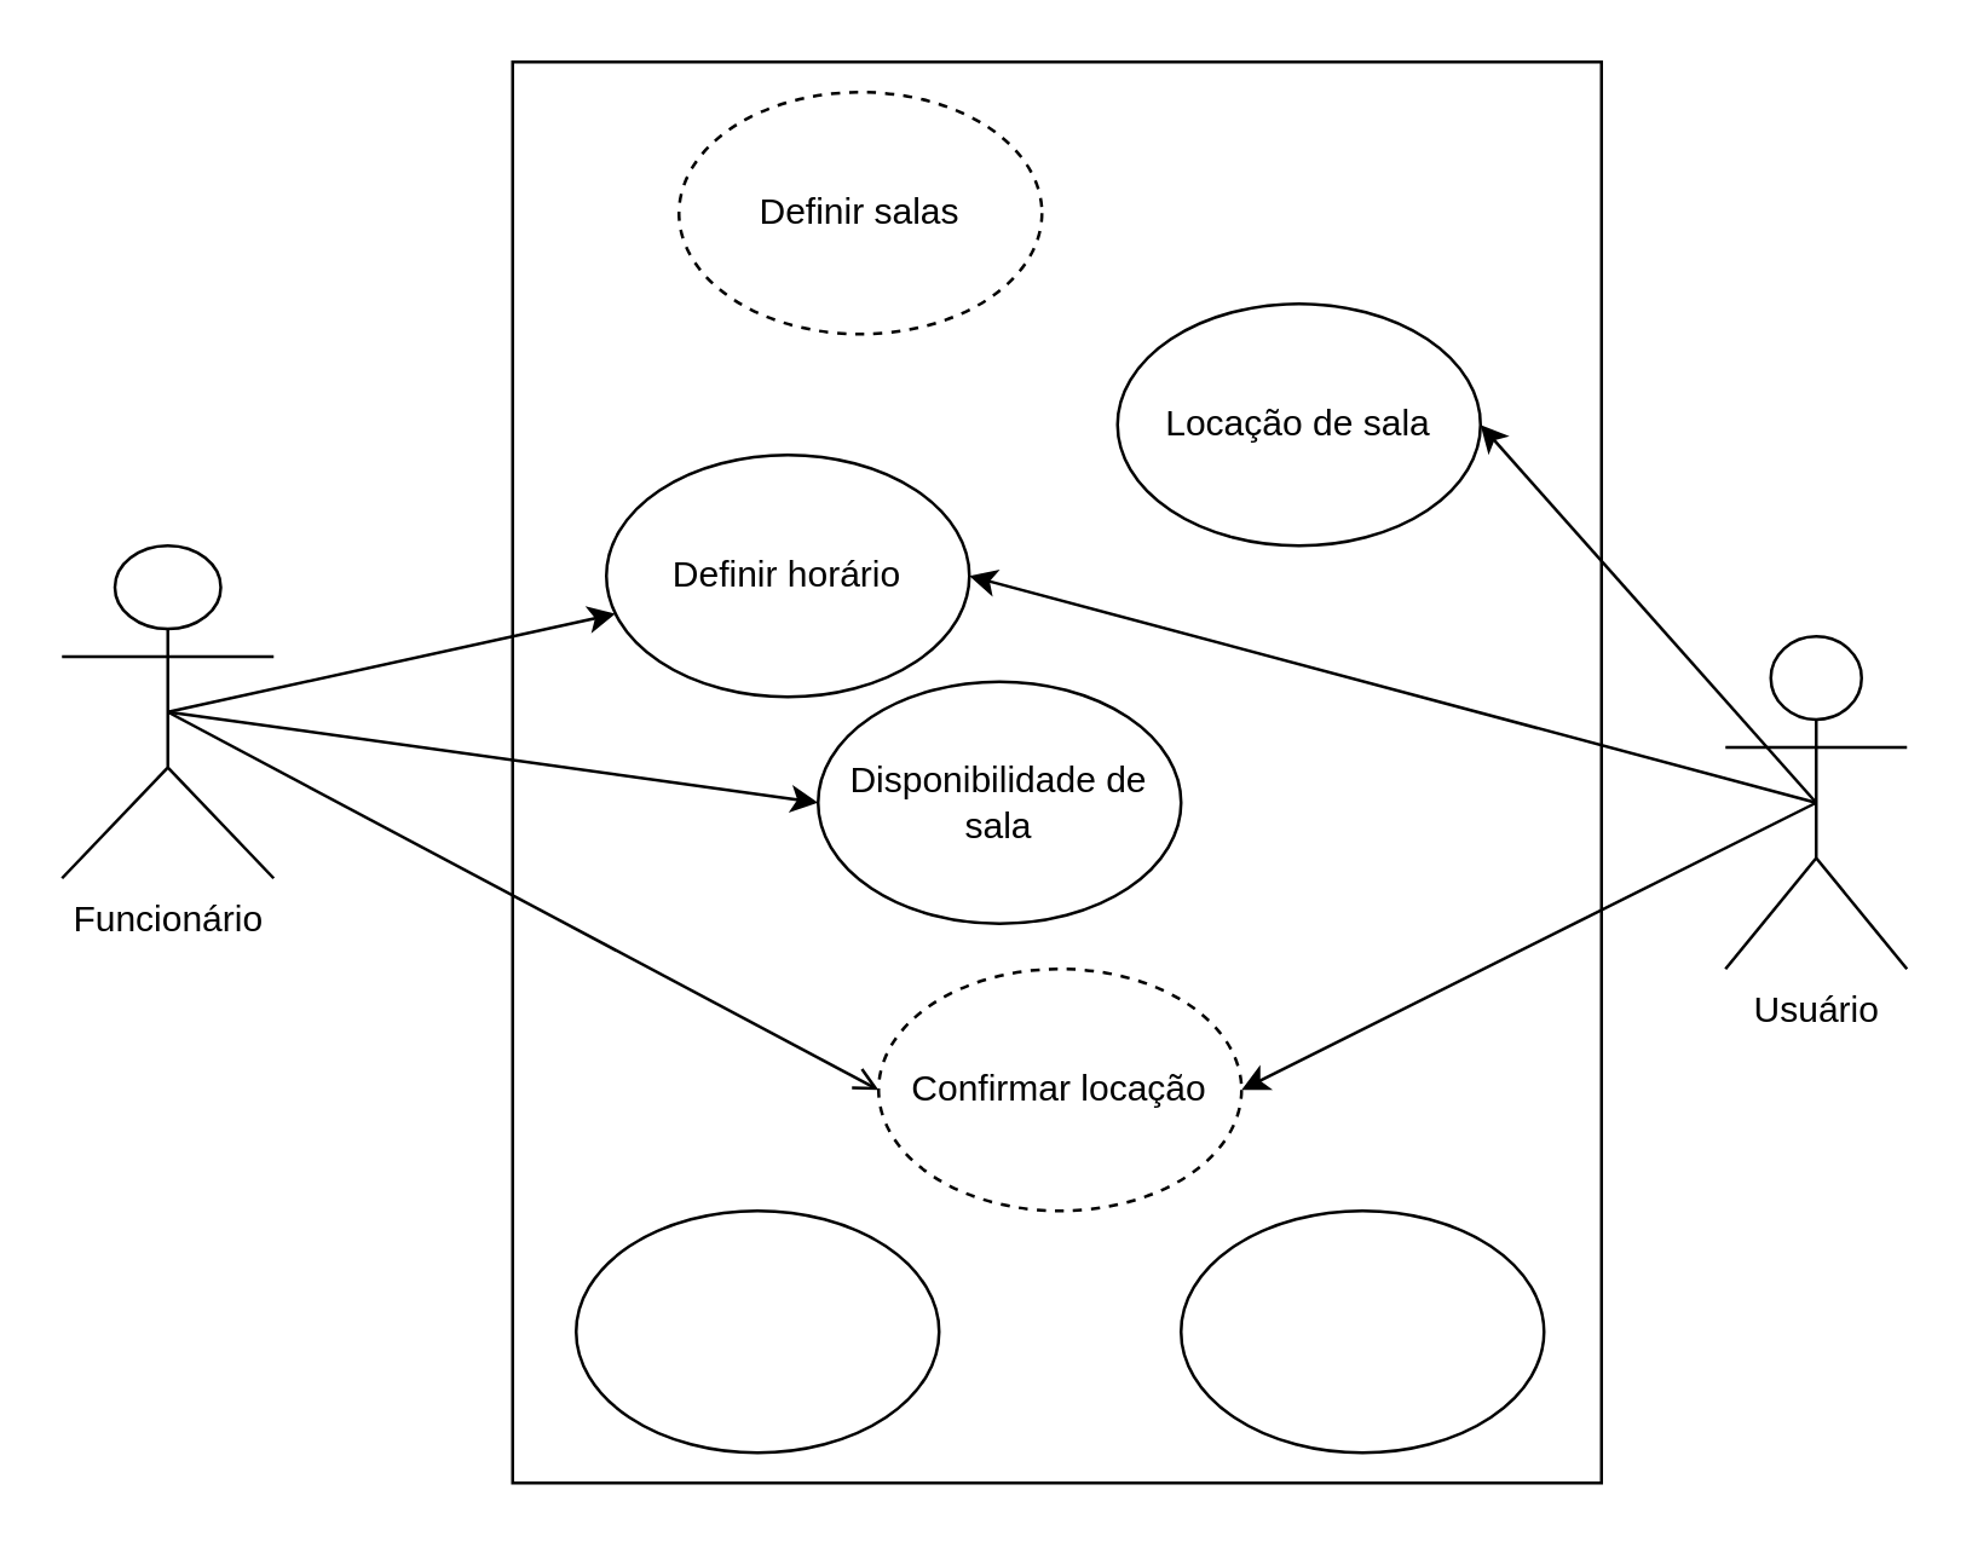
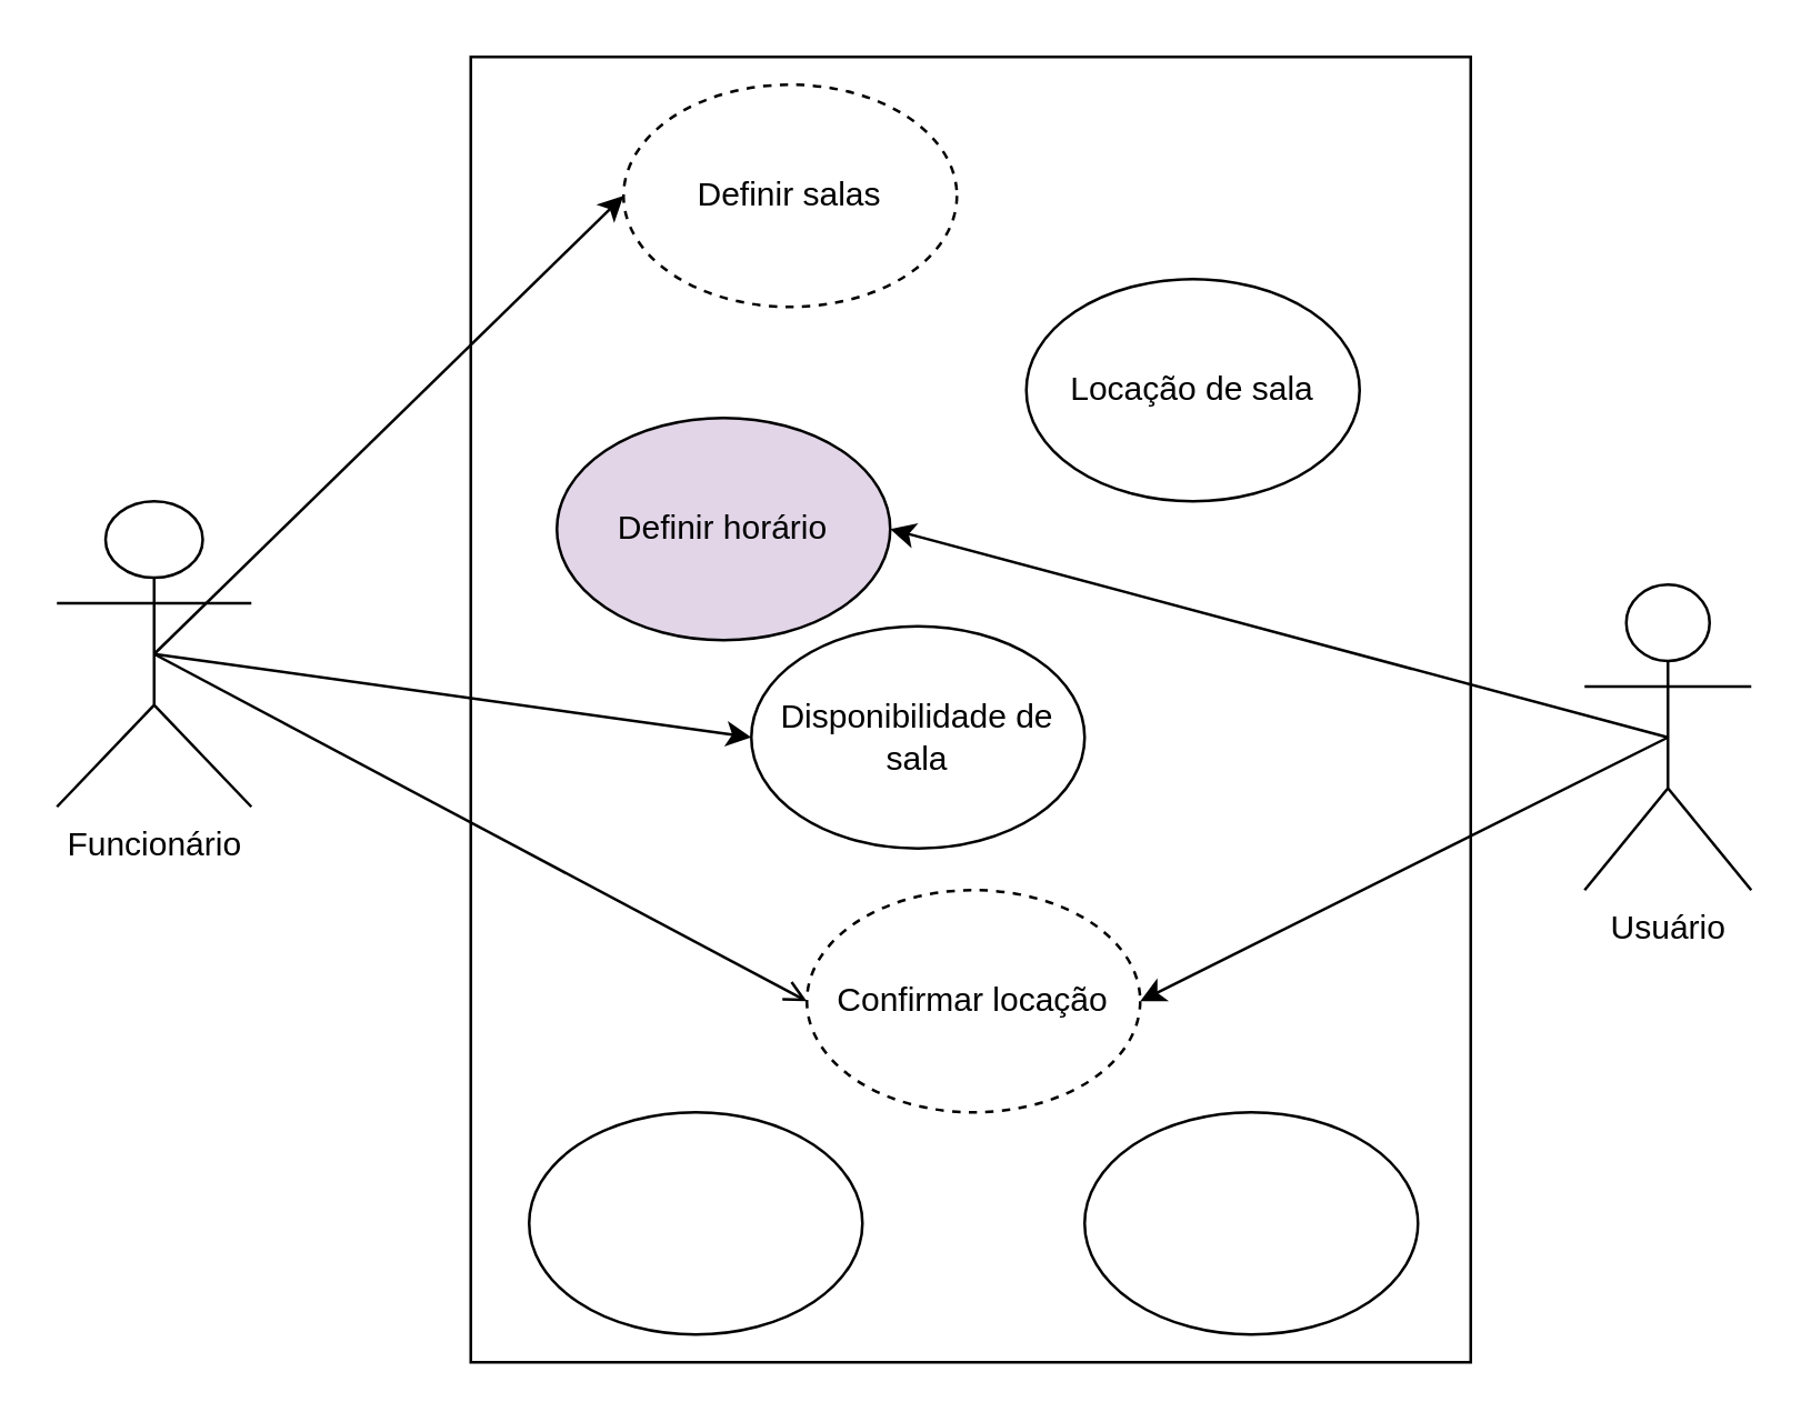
- <mxCell id="8" value="Definir horário" style="ellipse;whiteSpace=wrap;html=1;" vertex="1" parent="1"><mxGeometry x="200" y="150" width="120" height="80" as="geometry" /></mxCell>
+ <mxCell id="8" value="Definir horário" style="ellipse;whiteSpace=wrap;html=1;fillColor=#e1d5e7;" vertex="1" parent="1"><mxGeometry x="200" y="150" width="120" height="80" as="geometry" /></mxCell>
- <mxCell id="15" style="rounded=0;orthogonalLoop=1;jettySize=auto;html=1;exitX=0.5;exitY=0.5;exitDx=0;exitDy=0;exitPerimeter=0;entryX=1;entryY=0.5;entryDx=0;entryDy=0;" edge="1" parent="1" source="17" target="6"><mxGeometry relative="1" as="geometry" /></mxCell>
- <mxCell id="10" style="rounded=0;orthogonalLoop=1;jettySize=auto;html=1;exitX=0.5;exitY=0.5;exitDx=0;exitDy=0;exitPerimeter=0;" edge="1" parent="1" source="14" target="8"><mxGeometry relative="1" as="geometry" /></mxCell>
+ <mxCell id="10" style="rounded=0;orthogonalLoop=1;jettySize=auto;html=1;exitX=0.5;exitY=0.5;exitDx=0;exitDy=0;exitPerimeter=0;entryX=0;entryY=0.5;entryDx=0;entryDy=0;" edge="1" parent="1" source="14" target="7"><mxGeometry relative="1" as="geometry" /></mxCell>
